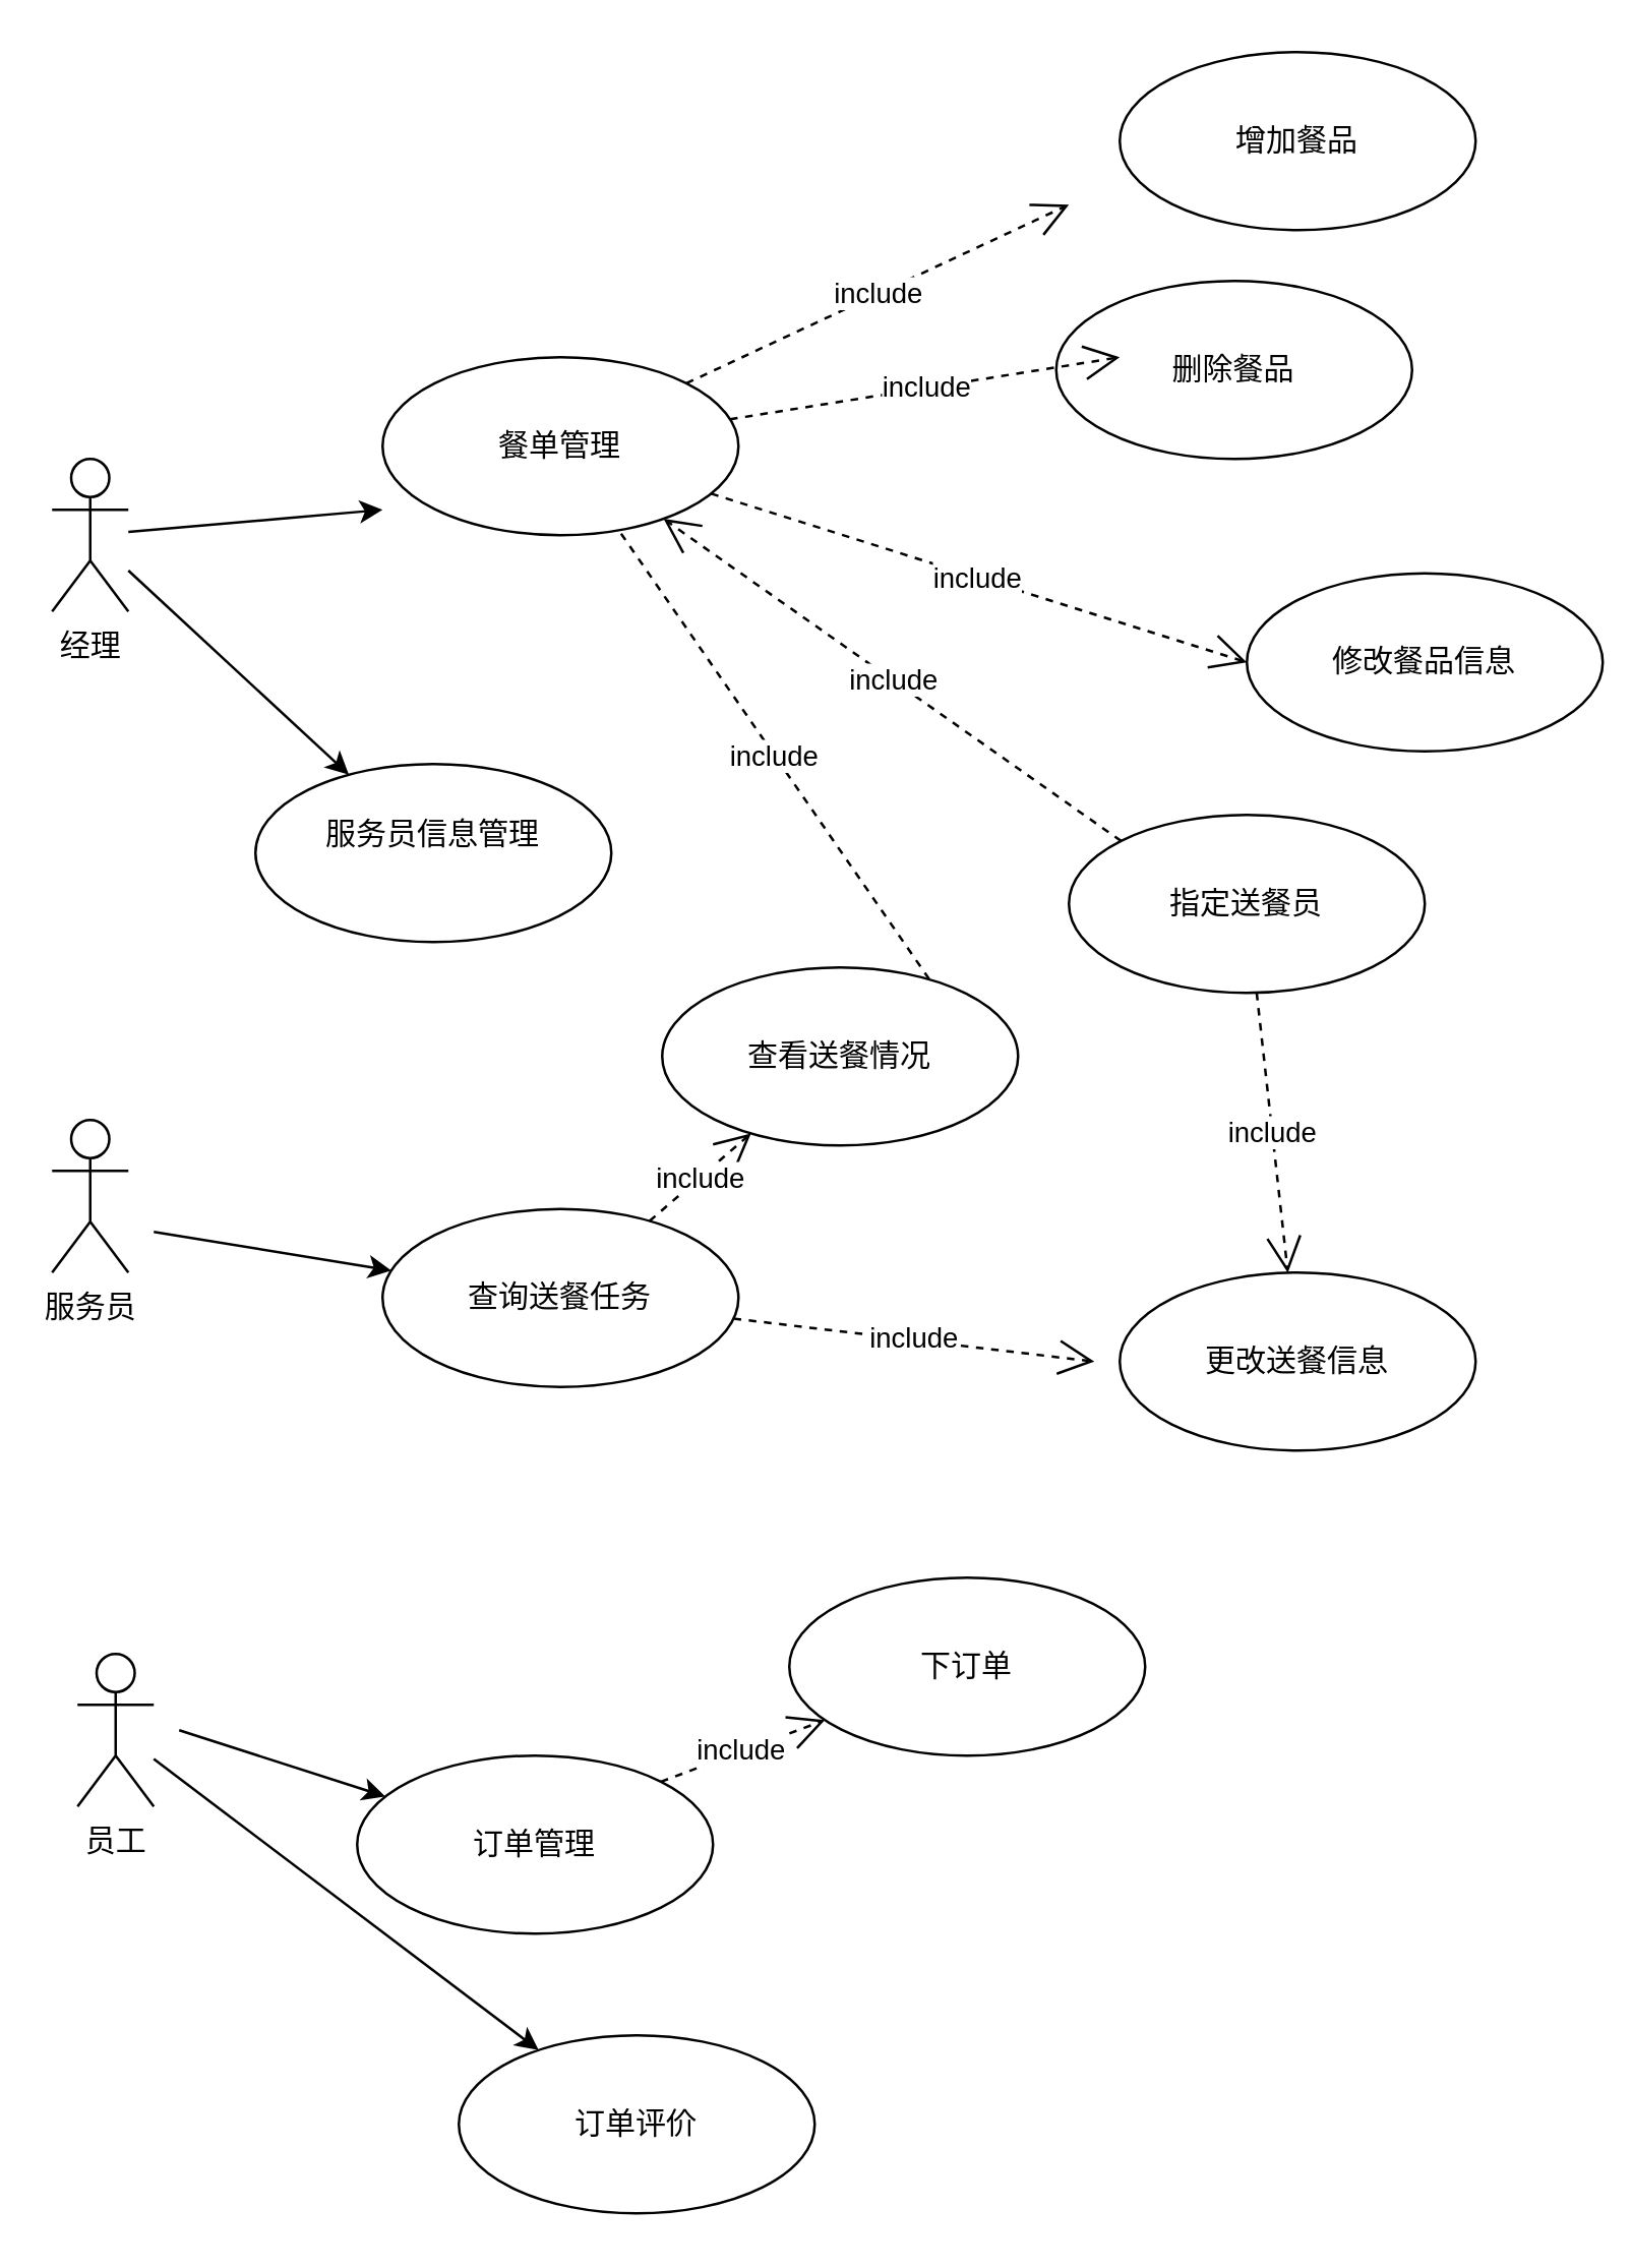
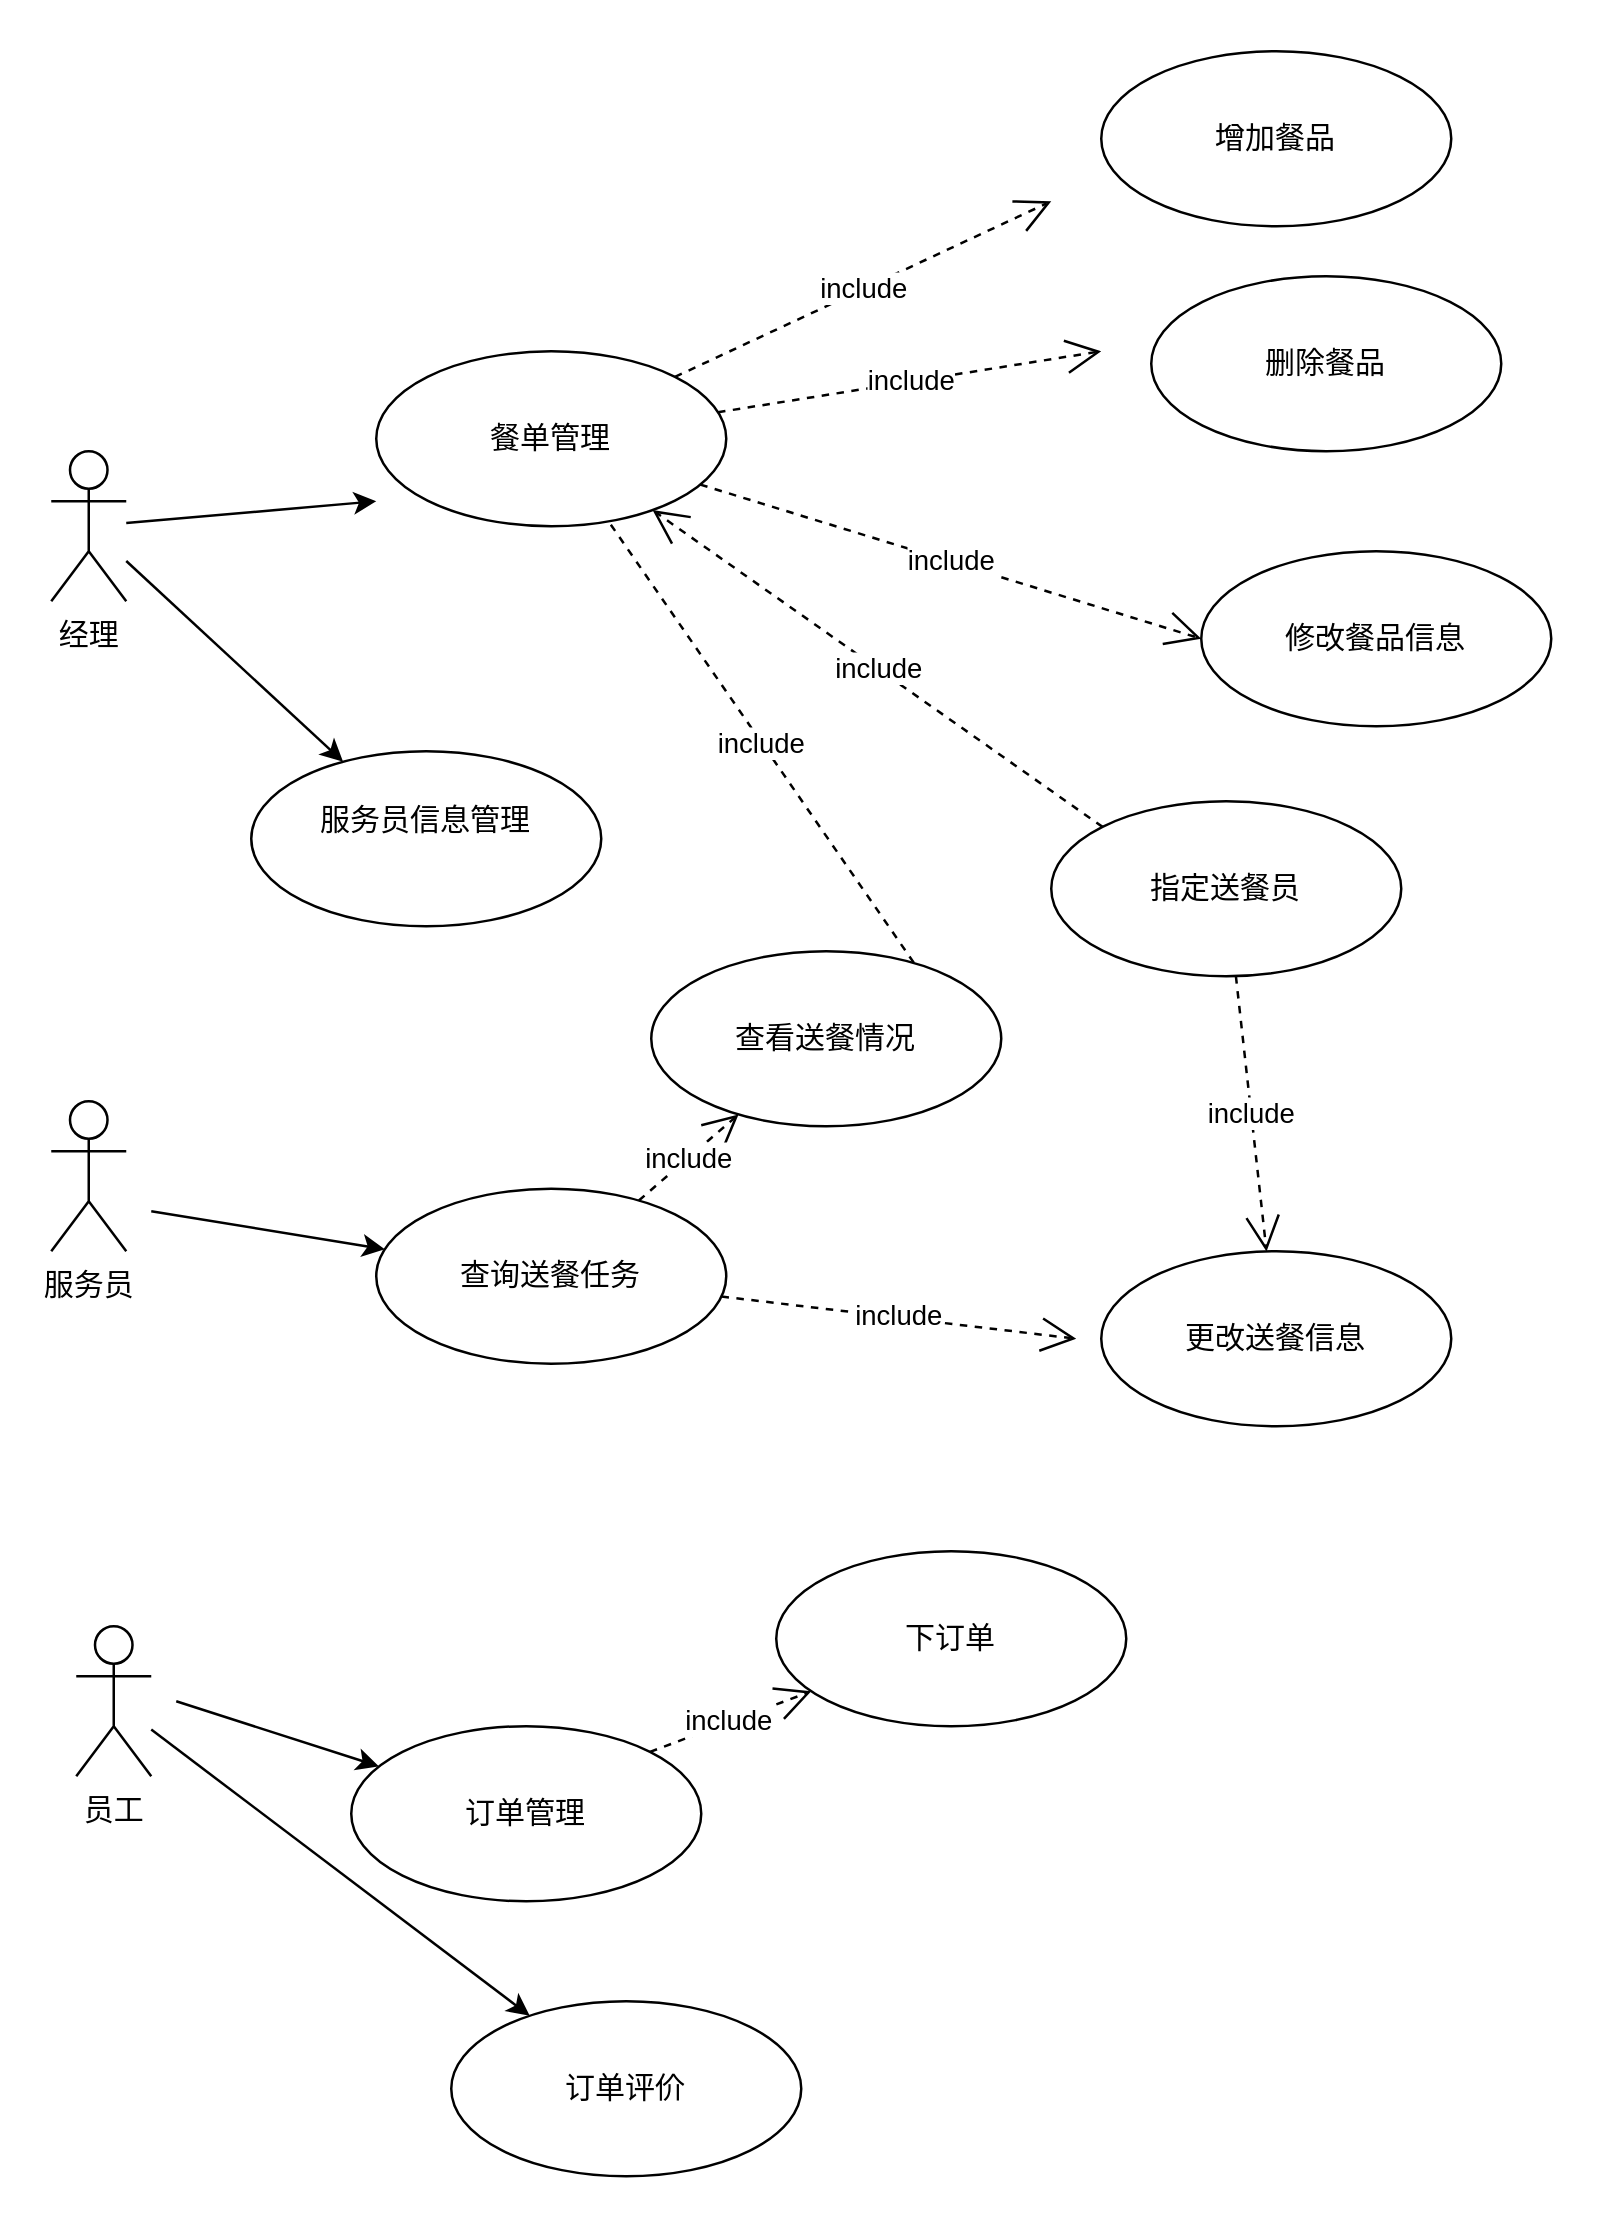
- <mxCell id="6" value="删除餐品" style="ellipse;whiteSpace=wrap;html=1;" vertex="1" parent="1"><mxGeometry x="415" y="110" width="140" height="70" as="geometry" /></mxCell>
+ <mxCell id="6" value="删除餐品" style="ellipse;whiteSpace=wrap;html=1;" vertex="1" parent="1"><mxGeometry x="460" y="110" width="140" height="70" as="geometry" /></mxCell>
- <mxCell id="7" value="修改餐品信息" style="ellipse;whiteSpace=wrap;html=1;" vertex="1" parent="1"><mxGeometry x="490" y="225" width="140" height="70" as="geometry" /></mxCell>
+ <mxCell id="7" value="修改餐品信息" style="ellipse;whiteSpace=wrap;html=1;" vertex="1" parent="1"><mxGeometry x="480" y="220" width="140" height="70" as="geometry" /></mxCell>
